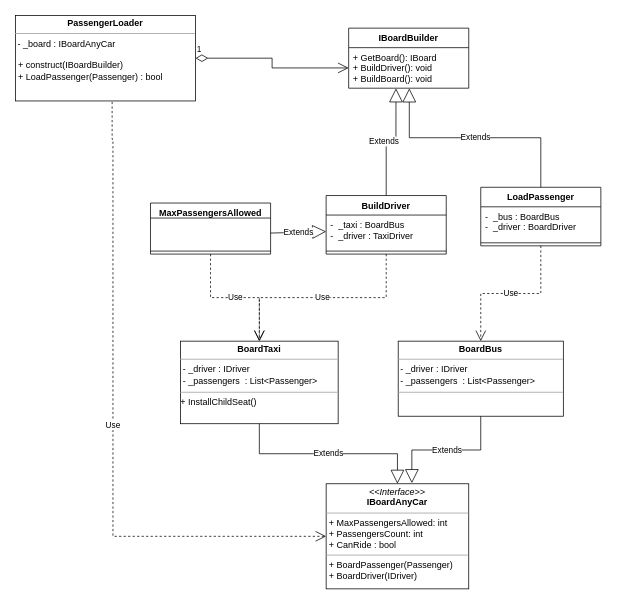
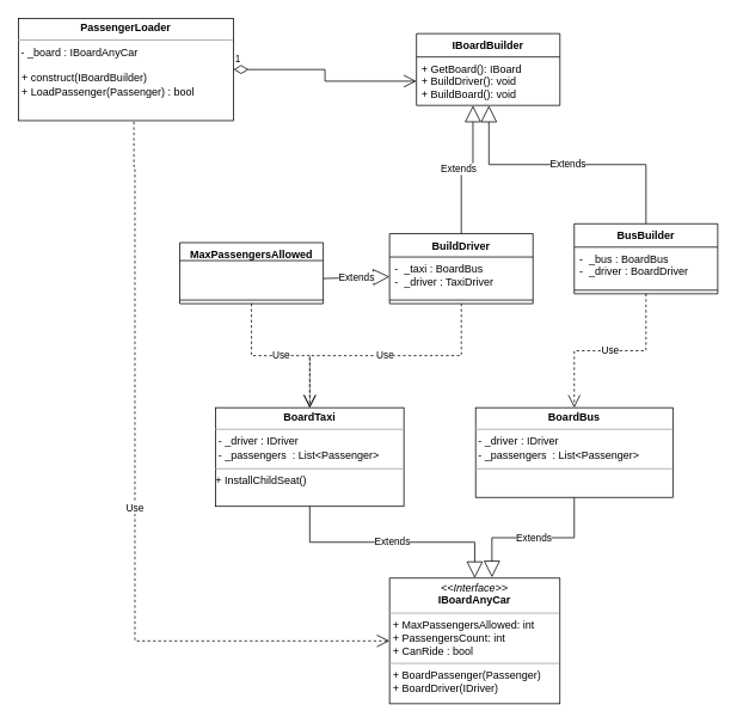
- <mxCell id="10" value="LoadPassenger" style="swimlane;fontStyle=1;align=center;verticalAlign=top;childLayout=stackLayout;horizontal=1;startSize=26;horizontalStack=0;resizeParent=1;resizeParentMax=0;resizeLast=0;collapsible=1;marginBottom=0;" vertex="1" parent="1"><mxGeometry x="640" y="249" width="160" height="78" as="geometry" /></mxCell>
+ <mxCell id="10" value="BusBuilder" style="swimlane;fontStyle=1;align=center;verticalAlign=top;childLayout=stackLayout;horizontal=1;startSize=26;horizontalStack=0;resizeParent=1;resizeParentMax=0;resizeLast=0;collapsible=1;marginBottom=0;" vertex="1" parent="1"><mxGeometry x="640" y="249" width="160" height="78" as="geometry" /></mxCell>
